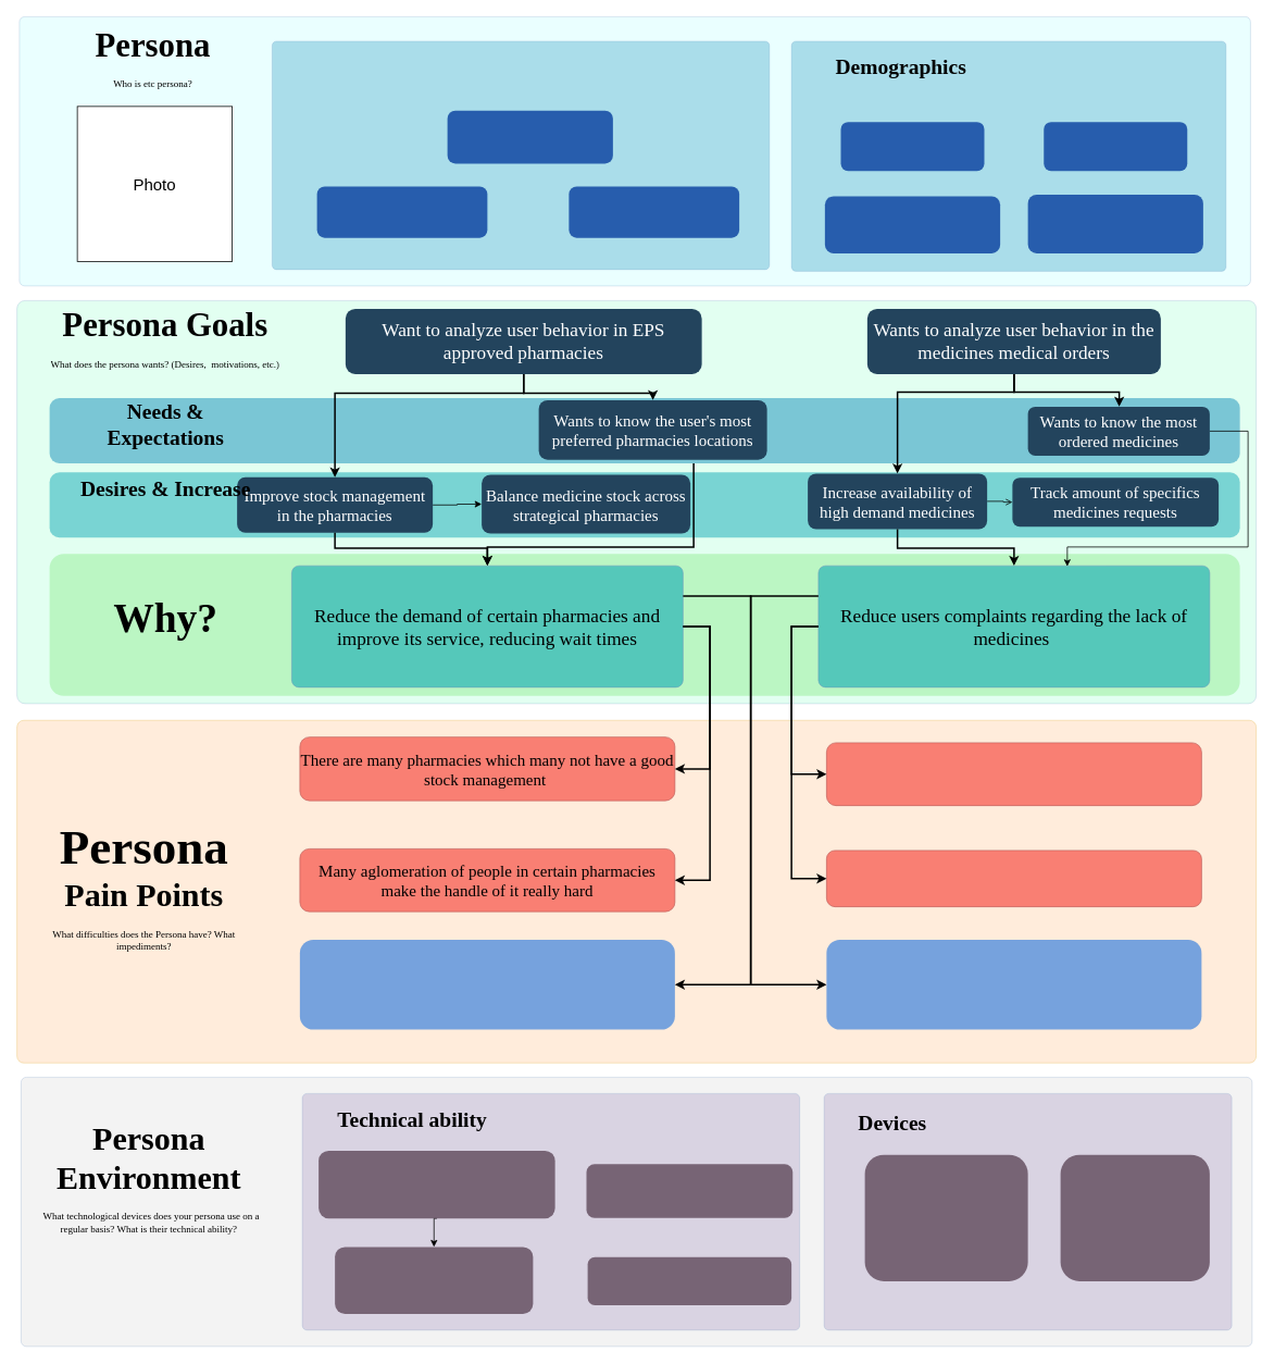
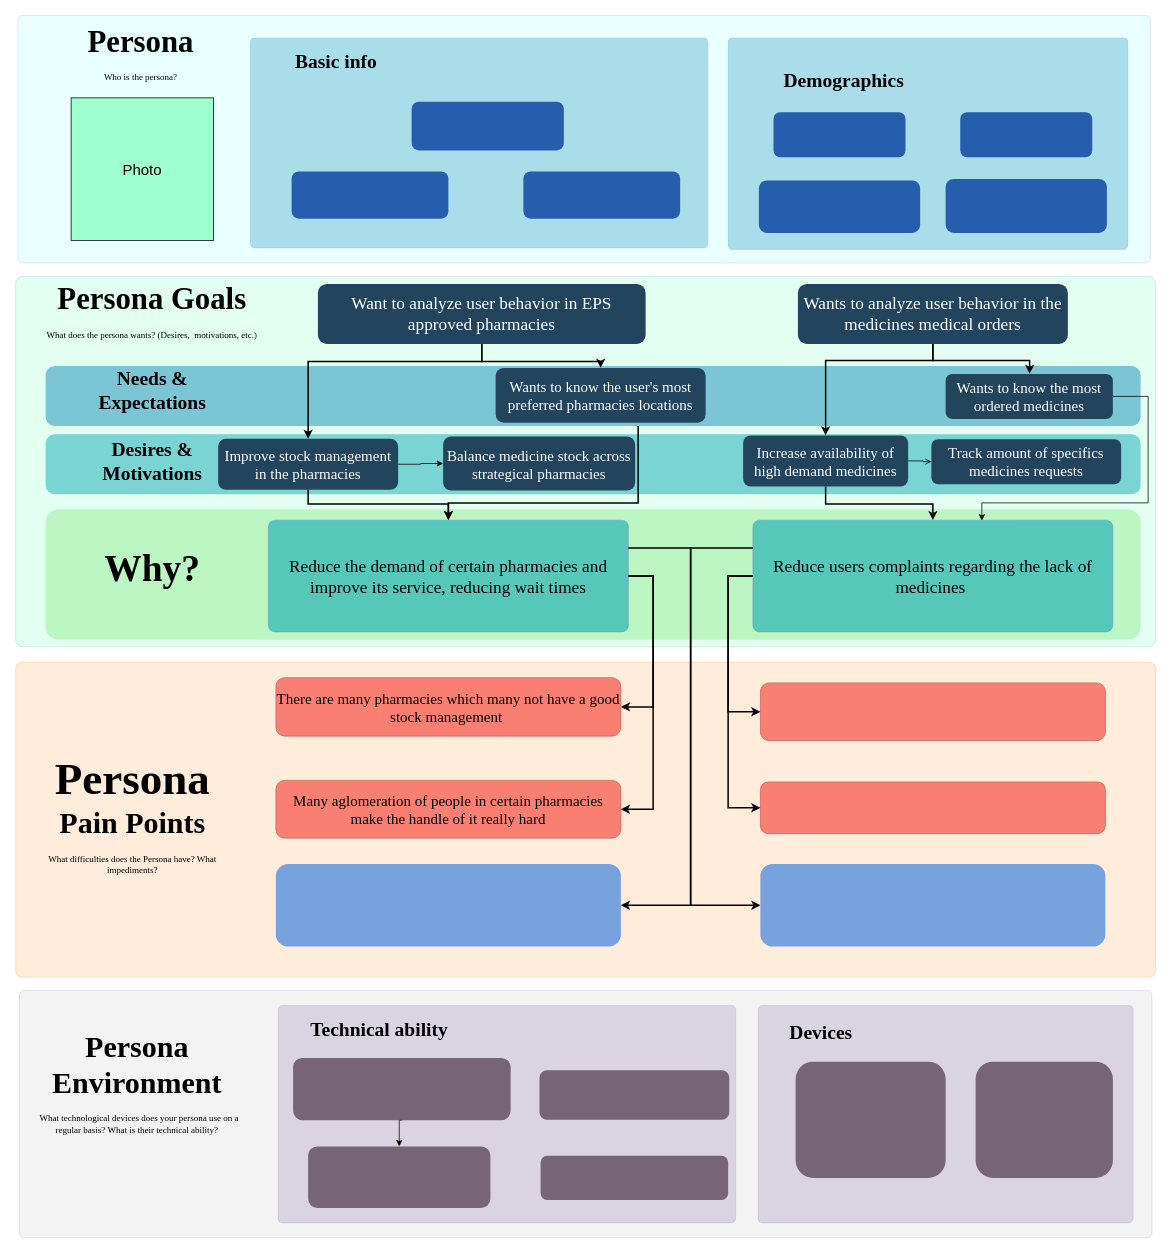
- <mxCell id="43" value="&lt;h1&gt;&lt;font style=&quot;font-size: 41px&quot;&gt;Persona&lt;/font&gt;&lt;/h1&gt;&lt;p&gt;Who is etc persona?&lt;/p&gt;" style="text;html=1;strokeColor=none;fillColor=none;spacing=5;spacingTop=-20;whiteSpace=wrap;overflow=hidden;rounded=0;fontFamily=Tahoma;align=center;" parent="1" vertex="1"><mxGeometry x="41" y="25" width="292" height="110" as="geometry" /></mxCell>
+ <mxCell id="43" value="&lt;h1&gt;&lt;font style=&quot;font-size: 41px&quot;&gt;Persona&lt;/font&gt;&lt;/h1&gt;&lt;p&gt;Who is the persona?&lt;/p&gt;" style="text;html=1;strokeColor=none;fillColor=none;spacing=5;spacingTop=-20;whiteSpace=wrap;overflow=hidden;rounded=0;fontFamily=Tahoma;align=center;" parent="1" vertex="1"><mxGeometry x="41" y="25" width="292" height="110" as="geometry" /></mxCell>
+ <mxCell id="49" value="&lt;h1 style=&quot;font-size: 26px&quot;&gt;&lt;font style=&quot;font-size: 26px&quot;&gt;Basic info&lt;/font&gt;&lt;/h1&gt;" style="text;html=1;strokeColor=none;fillColor=none;spacing=5;spacingTop=-20;whiteSpace=wrap;overflow=hidden;rounded=0;fontFamily=Tahoma;align=center;fontSize=26;" parent="1" vertex="1"><mxGeometry x="333" y="60" width="229" height="50" as="geometry" /></mxCell>
- <mxCell id="45" value="&lt;h1 style=&quot;font-size: 26px&quot;&gt;&lt;font style=&quot;font-size: 26px&quot;&gt;Demographics&lt;/font&gt;&lt;/h1&gt;" style="text;html=1;strokeColor=none;fillColor=none;spacing=5;spacingTop=-20;whiteSpace=wrap;overflow=hidden;rounded=0;fontFamily=Tahoma;align=center;fontSize=26;" parent="1" vertex="1"><mxGeometry x="990" y="60" width="229" height="50" as="geometry" /></mxCell>
+ <mxCell id="45" value="&lt;h1 style=&quot;font-size: 26px&quot;&gt;&lt;font style=&quot;font-size: 26px&quot;&gt;Demographics&lt;/font&gt;&lt;/h1&gt;" style="text;html=1;strokeColor=none;fillColor=none;spacing=5;spacingTop=-20;whiteSpace=wrap;overflow=hidden;rounded=0;fontFamily=Tahoma;align=center;fontSize=26;" parent="1" vertex="1"><mxGeometry x="1010" y="85" width="229" height="50" as="geometry" /></mxCell>
- <mxCell id="67" value="&lt;font color=&quot;#000000&quot;&gt;Photo&lt;/font&gt;" style="rounded=0;whiteSpace=wrap;html=1;fillColor=#FFFFFF;fontSize=20;fontColor=#FFFFFF;" parent="1" vertex="1"><mxGeometry x="94" y="130" width="190" height="190" as="geometry" /></mxCell>
+ <mxCell id="67" value="&lt;font color=&quot;#000000&quot;&gt;Photo&lt;/font&gt;" style="rounded=0;whiteSpace=wrap;html=1;fillColor=#9effcf;fontSize=20;fontColor=#FFFFFF;" parent="1" vertex="1"><mxGeometry x="94" y="130" width="190" height="190" as="geometry" /></mxCell>
- <mxCell id="22" value="&lt;h1 style=&quot;font-size: 26px&quot;&gt;&lt;font style=&quot;font-size: 26px&quot;&gt;Desires &amp;amp; Increase&lt;/font&gt;&lt;/h1&gt;" style="text;html=1;strokeColor=none;fillColor=none;spacing=5;spacingTop=-20;whiteSpace=wrap;overflow=hidden;rounded=0;fontFamily=Tahoma;align=center;fontSize=26;" parent="1" vertex="1"><mxGeometry x="93.5" y="577" width="217" height="81" as="geometry" /></mxCell>
+ <mxCell id="22" value="&lt;h1 style=&quot;font-size: 26px&quot;&gt;&lt;font style=&quot;font-size: 26px&quot;&gt;Desires &amp;amp; Motivations&lt;/font&gt;&lt;/h1&gt;" style="text;html=1;strokeColor=none;fillColor=none;spacing=5;spacingTop=-20;whiteSpace=wrap;overflow=hidden;rounded=0;fontFamily=Tahoma;align=center;fontSize=26;" parent="1" vertex="1"><mxGeometry x="93.5" y="577" width="217" height="81" as="geometry" /></mxCell>
